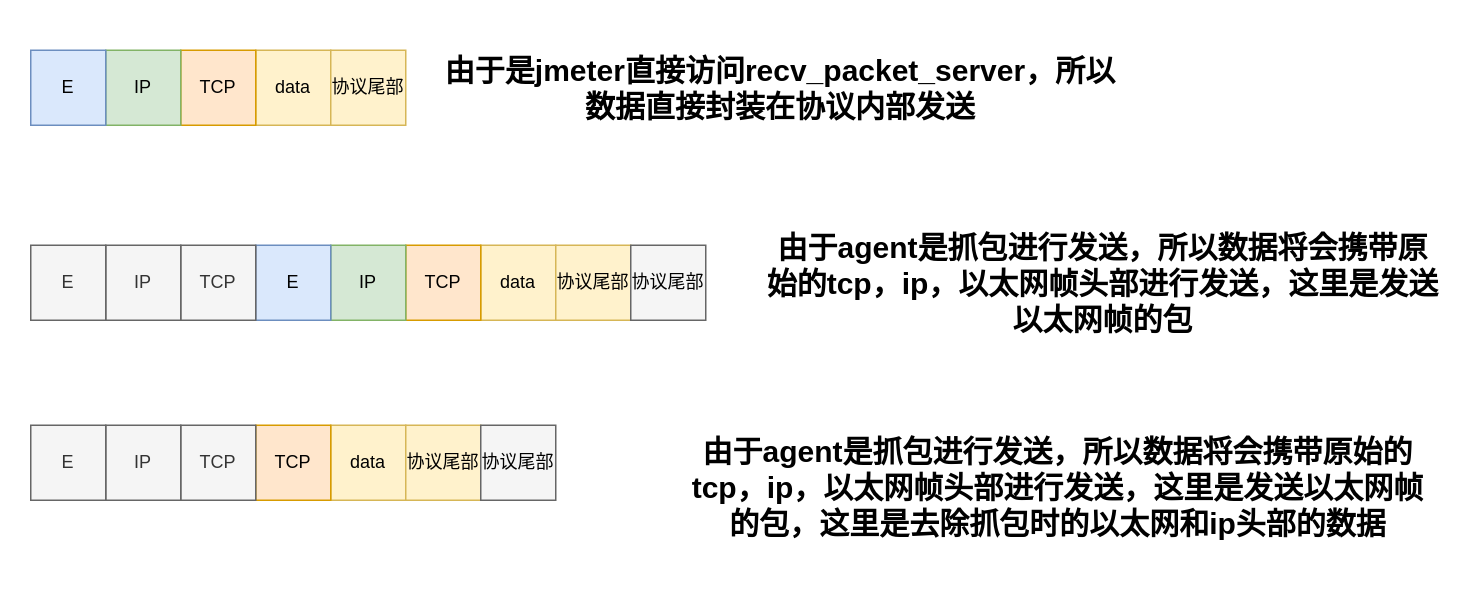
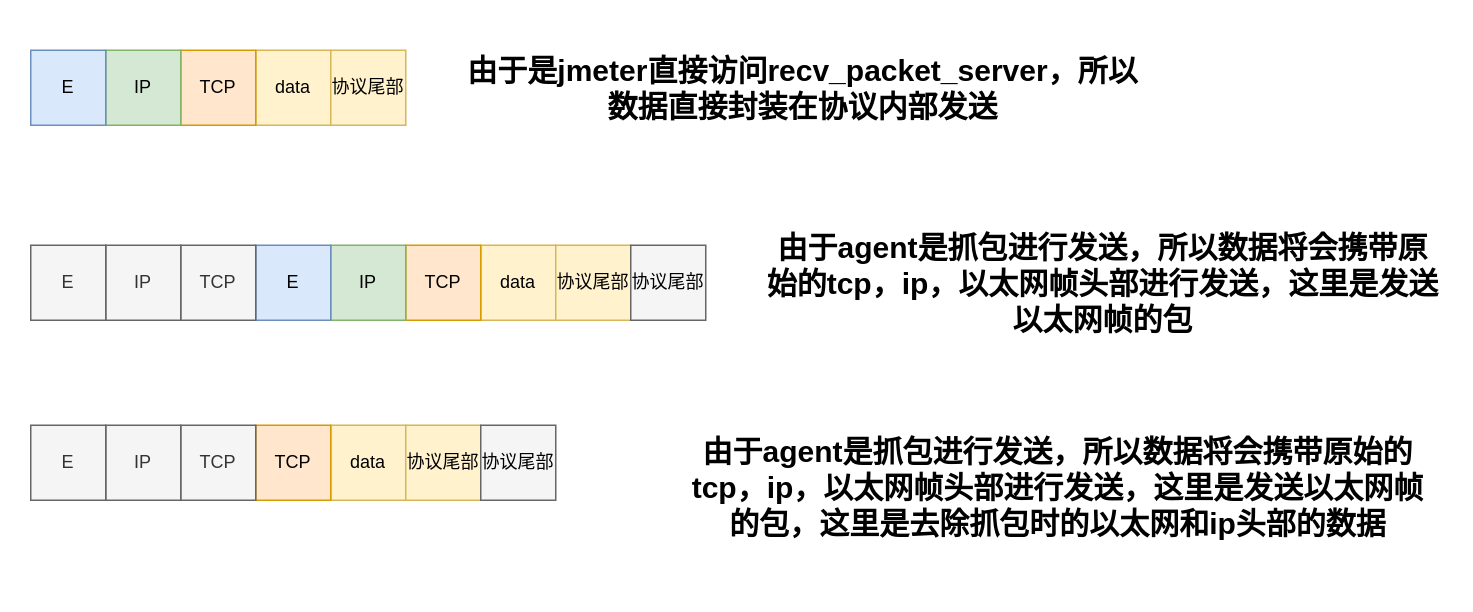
- <mxCell id="23" value="&lt;b&gt;&lt;font style=&quot;font-size: 20px;&quot;&gt;由于是jmeter直接访问recv_packet_server，所以数据直接封装在协议内部发送&lt;/font&gt;&lt;/b&gt;" style="text;html=1;strokeColor=none;fillColor=none;align=center;verticalAlign=middle;whiteSpace=wrap;rounded=0;" vertex="1" parent="1"><mxGeometry x="295" y="20.5" width="450" height="75" as="geometry" /></mxCell>
+ <mxCell id="23" value="&lt;b&gt;&lt;font style=&quot;font-size: 20px;&quot;&gt;由于是jmeter直接访问recv_packet_server，所以数据直接封装在协议内部发送&lt;/font&gt;&lt;/b&gt;" style="text;html=1;strokeColor=none;fillColor=none;align=center;verticalAlign=middle;whiteSpace=wrap;rounded=0;" vertex="1" parent="1"><mxGeometry x="310" y="20.5" width="450" height="75" as="geometry" /></mxCell>
